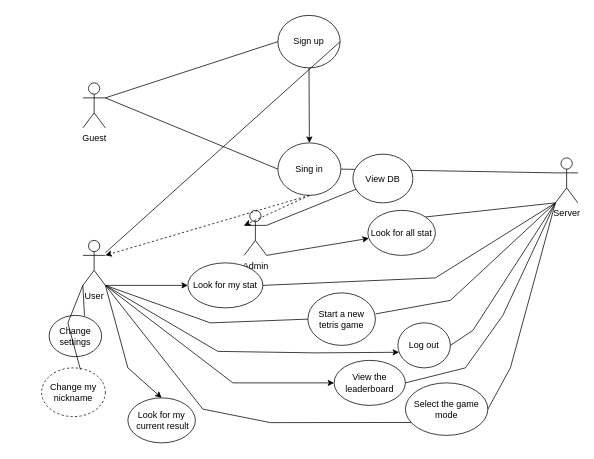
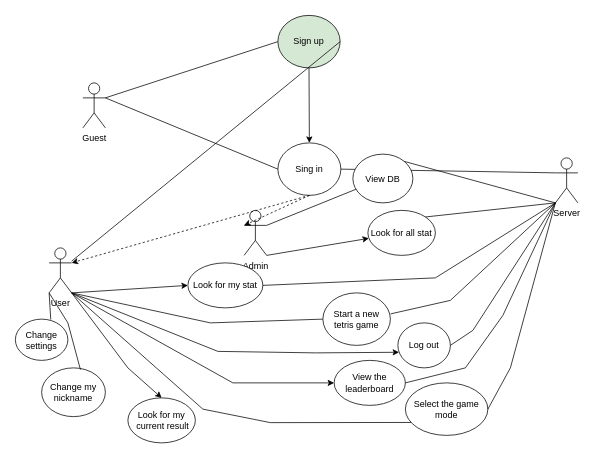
- <mxCell id="5" value="Sign up" style="ellipse;whiteSpace=wrap;html=1;" parent="1" vertex="1"><mxGeometry x="370" y="20" width="83" height="70" as="geometry" /></mxCell>
+ <mxCell id="5" value="Sign up" style="ellipse;whiteSpace=wrap;html=1;fillColor=#d5e8d4;" parent="1" vertex="1"><mxGeometry x="370" y="20" width="83" height="70" as="geometry" /></mxCell>
+ <mxCell id="20" value="" style="endArrow=none;html=1;rounded=0;entryX=0;entryY=1;entryDx=0;entryDy=0;entryPerimeter=0;exitX=1;exitY=0;exitDx=0;exitDy=0;" parent="1" source="17" target="8" edge="1"><mxGeometry width="50" height="50" relative="1" as="geometry"><mxPoint x="300" y="220" as="sourcePoint" /><mxPoint x="350" y="170" as="targetPoint" /></mxGeometry></mxCell>
- <mxCell id="4" value="User" style="shape=umlActor;verticalLabelPosition=bottom;verticalAlign=top;html=1;outlineConnect=0;" parent="1" vertex="1"><mxGeometry x="110" y="320" width="30" height="60" as="geometry" /></mxCell>
+ <mxCell id="4" value="User" style="shape=umlActor;verticalLabelPosition=bottom;verticalAlign=top;html=1;outlineConnect=0;" parent="1" vertex="1"><mxGeometry x="65" y="330" width="30" height="60" as="geometry" /></mxCell>
- <mxCell id="25" value="Start a new tetris game" style="ellipse;whiteSpace=wrap;html=1;" parent="1" vertex="1"><mxGeometry x="410" y="390" width="90" height="70" as="geometry" /></mxCell>
+ <mxCell id="25" value="Start a new tetris game" style="ellipse;whiteSpace=wrap;html=1;" parent="1" vertex="1"><mxGeometry x="430" y="390" width="90" height="70" as="geometry" /></mxCell>
- <mxCell id="28" value="Change settings" style="ellipse;whiteSpace=wrap;html=1;" parent="1" vertex="1"><mxGeometry x="65" y="420" width="70" height="55" as="geometry" /></mxCell>
+ <mxCell id="28" value="Change settings" style="ellipse;whiteSpace=wrap;html=1;" parent="1" vertex="1"><mxGeometry y="425" width="70" height="55" as="geometry" x="20" /></mxCell>
- <mxCell id="37" value="Change my nickname" style="ellipse;whiteSpace=wrap;html=1;dashed=1;" vertex="1" parent="1"><mxGeometry x="55" y="490" width="85" height="65" as="geometry" /></mxCell>
+ <mxCell id="37" value="Change my nickname" style="ellipse;whiteSpace=wrap;html=1;" vertex="1" parent="1"><mxGeometry x="55" y="490" width="85" height="65" as="geometry" /></mxCell>
